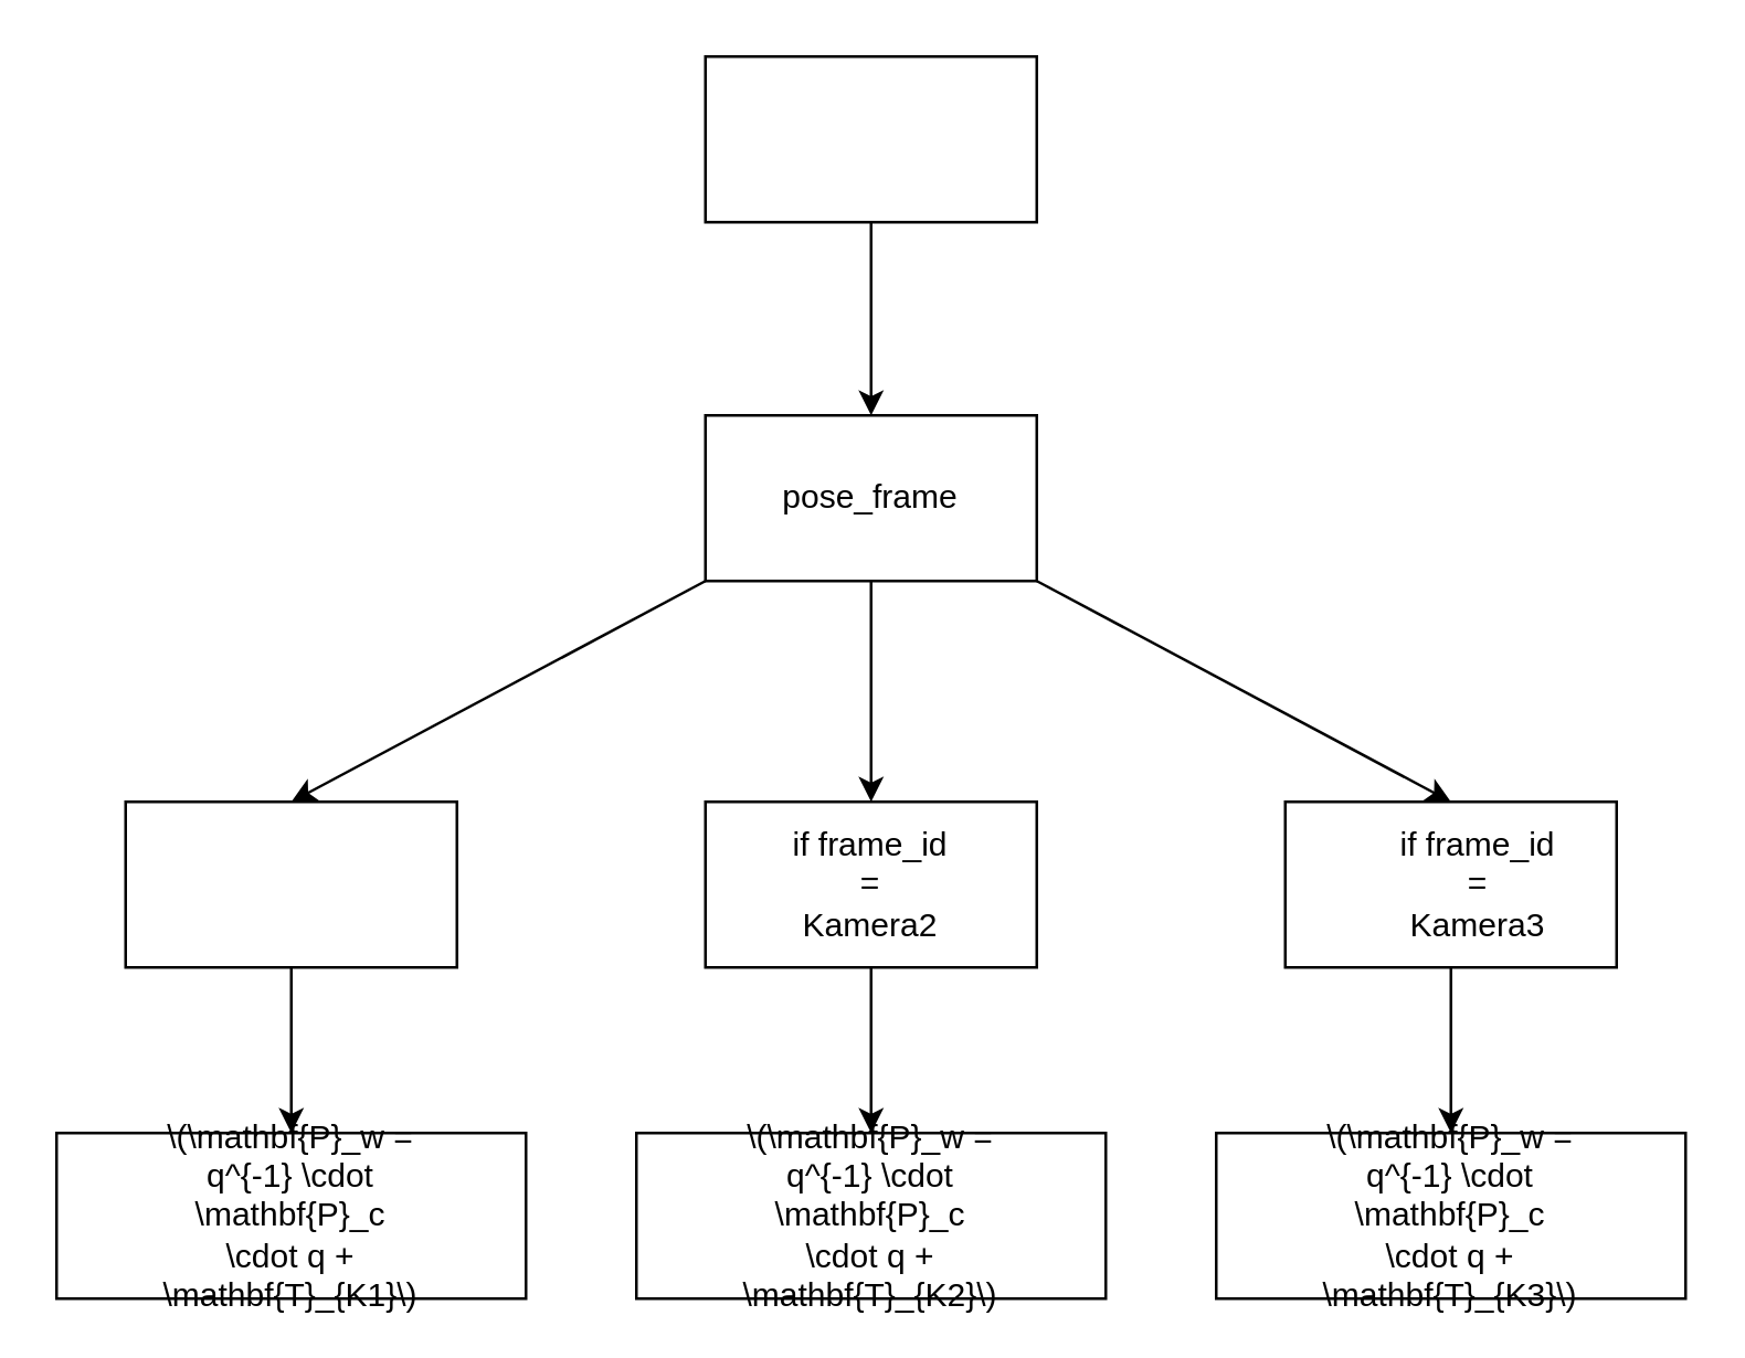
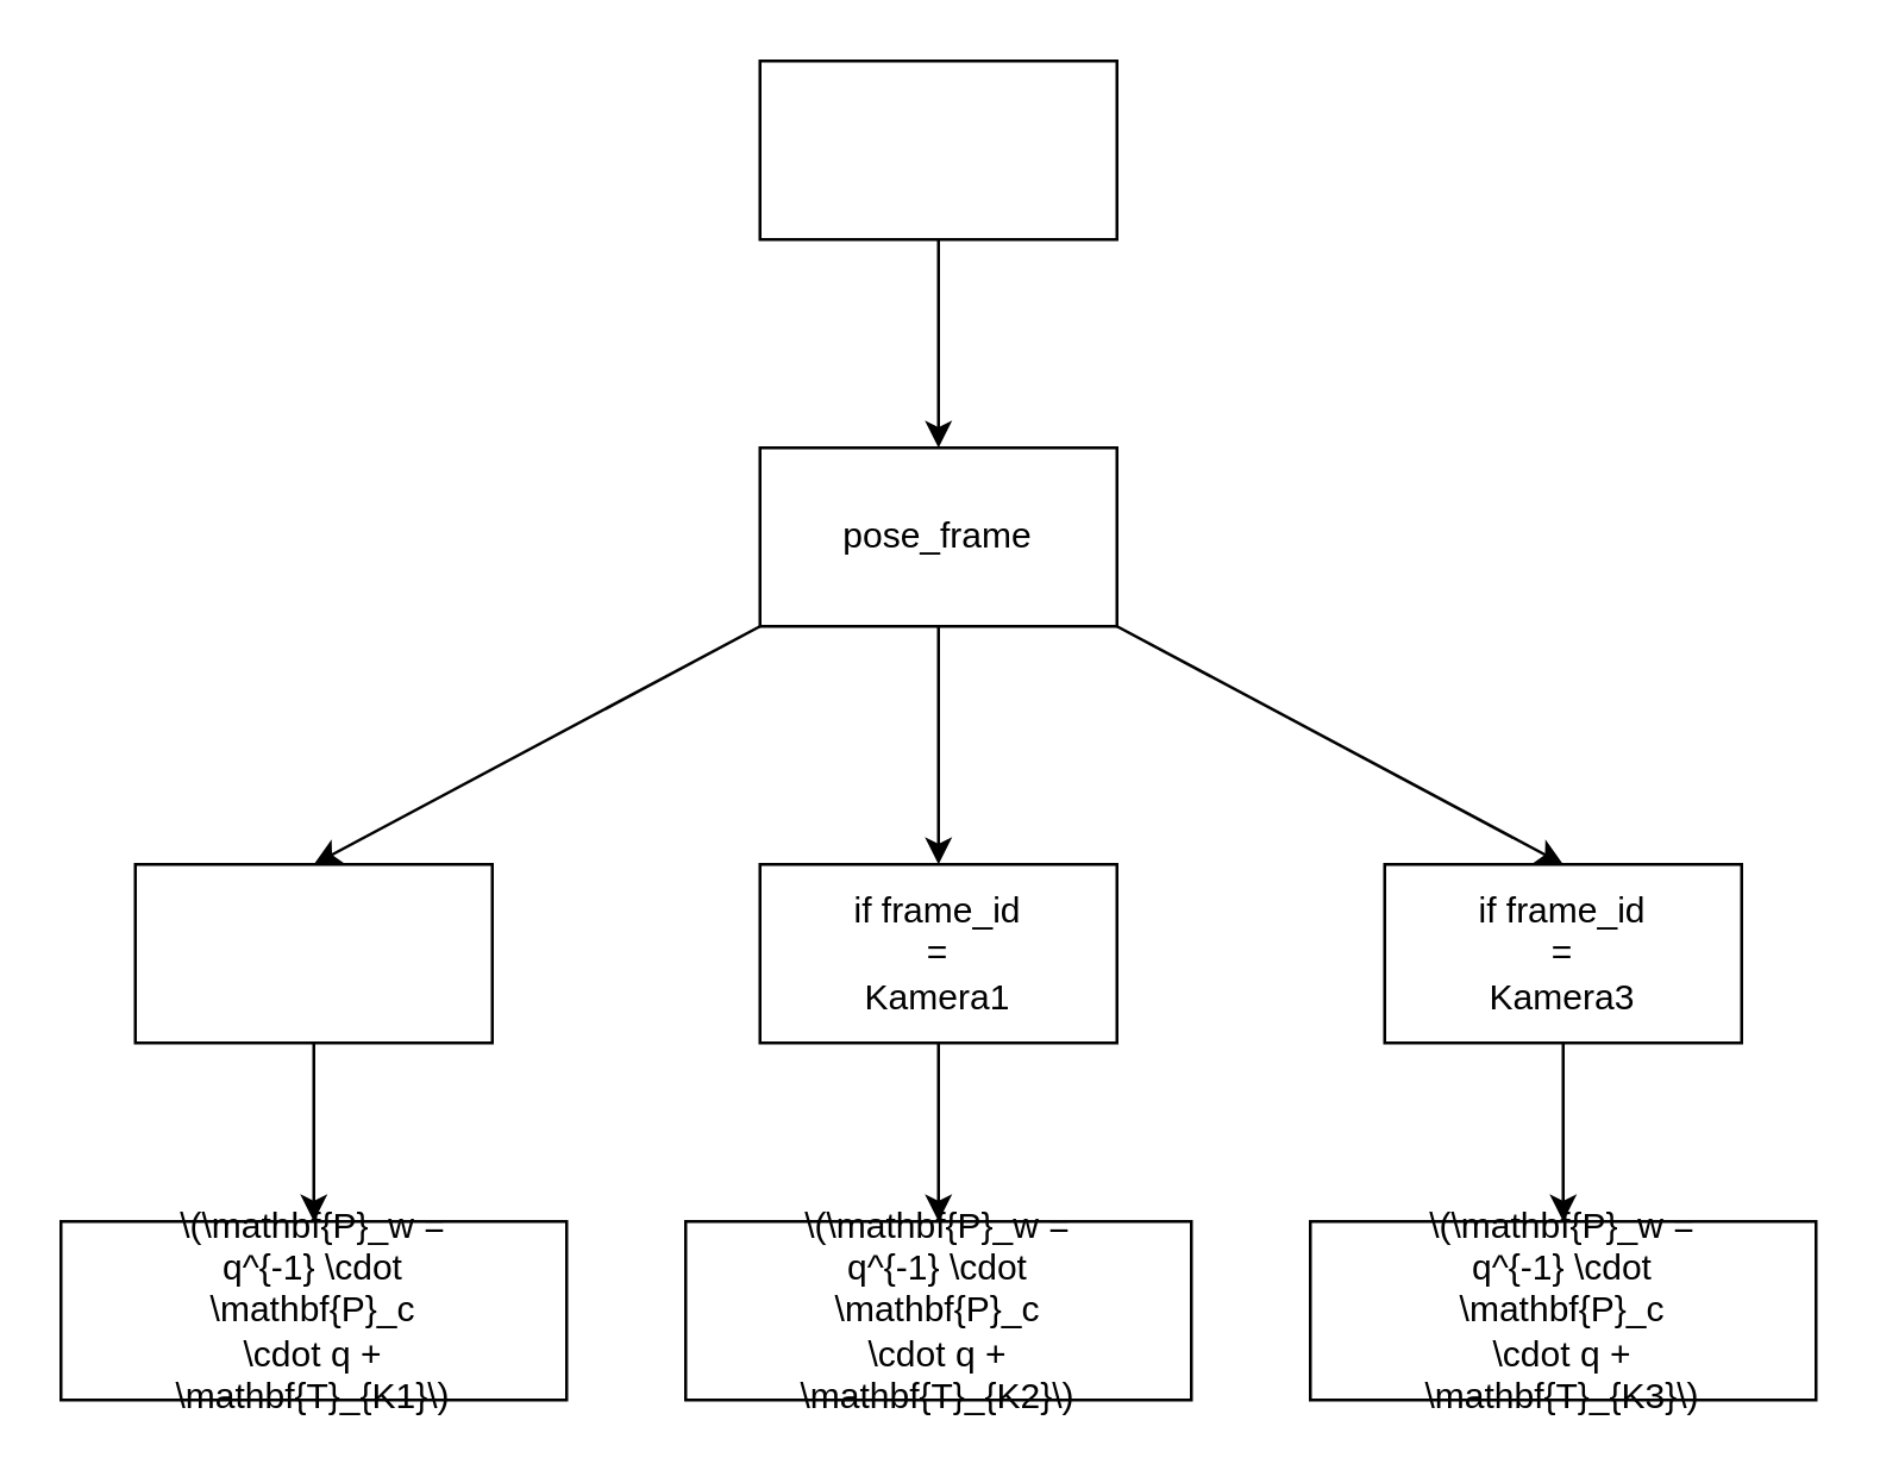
- <mxCell id="16" value="if frame_id = Kamera2" style="text;html=1;align=center;verticalAlign=middle;whiteSpace=wrap;rounded=0;" vertex="1" parent="1"><mxGeometry x="285" y="305" width="60" height="30" as="geometry" /></mxCell>
+ <mxCell id="16" value="if frame_id = Kamera1" style="text;html=1;align=center;verticalAlign=middle;whiteSpace=wrap;rounded=0;" vertex="1" parent="1"><mxGeometry x="285" y="305" width="60" height="30" as="geometry" /></mxCell>
- <mxCell id="17" value="if frame_id = Kamera3" style="text;html=1;align=center;verticalAlign=middle;whiteSpace=wrap;rounded=0;" vertex="1" parent="1"><mxGeometry x="505" y="305" width="60" height="30" as="geometry" /></mxCell>
+ <mxCell id="17" value="if frame_id = Kamera3" style="text;html=1;align=center;verticalAlign=middle;whiteSpace=wrap;rounded=0;" vertex="1" parent="1"><mxGeometry x="495" y="305" width="60" height="30" as="geometry" /></mxCell>
